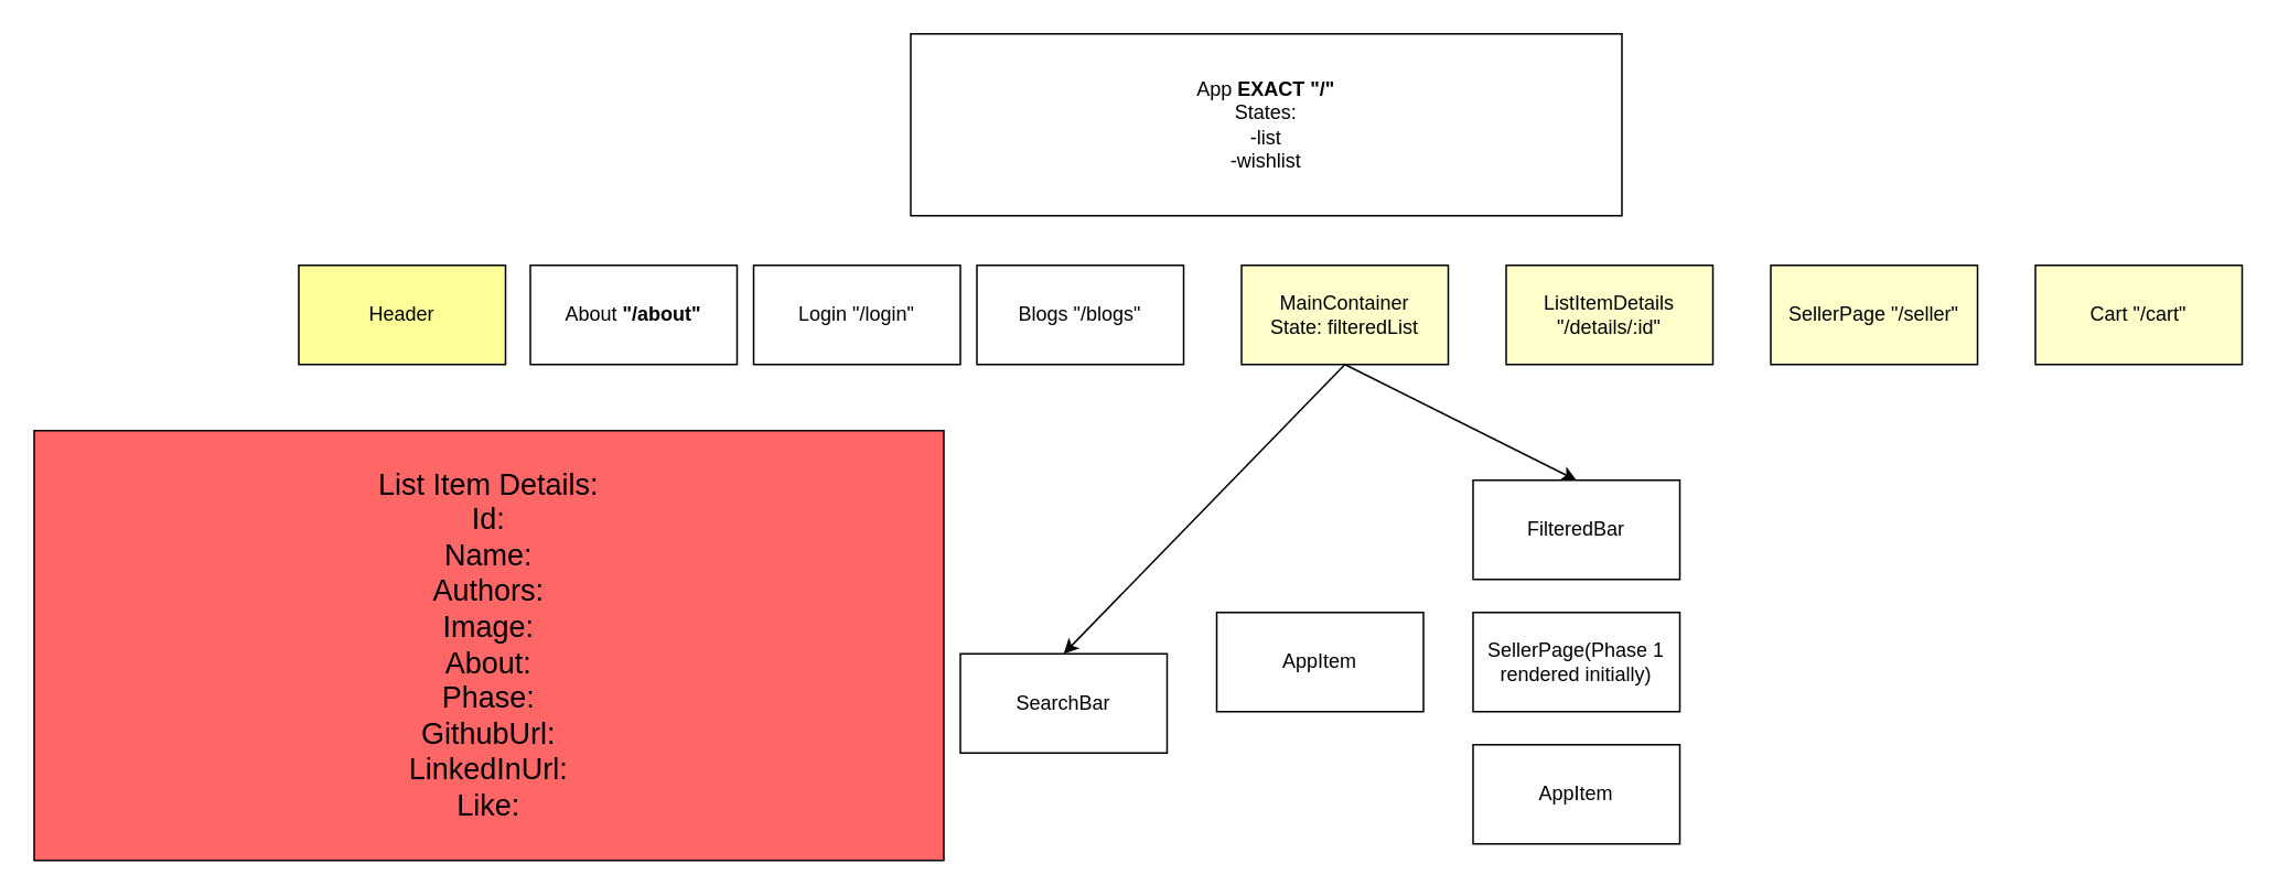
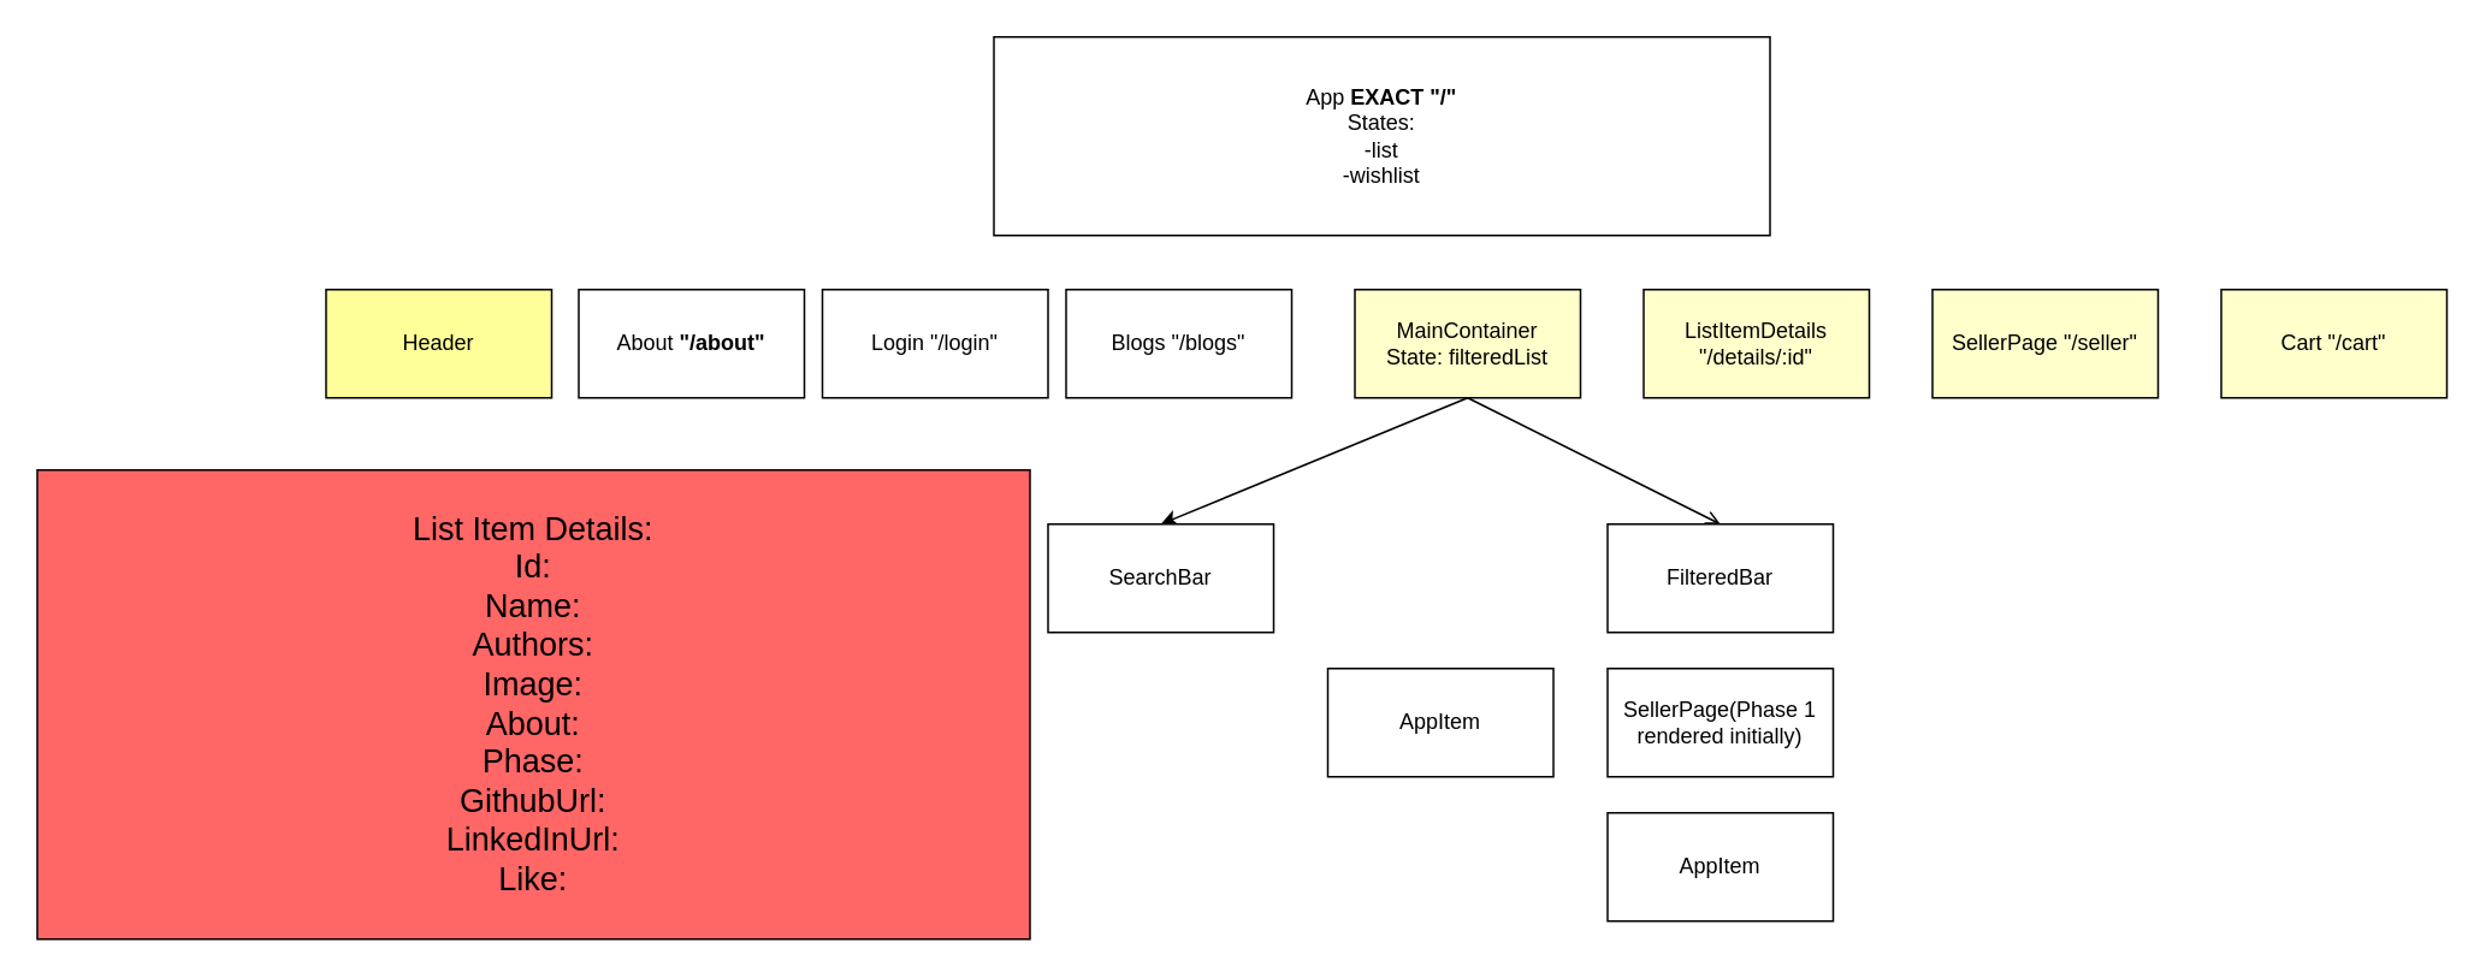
- <mxCell id="4" style="edgeStyle=none;html=1;exitX=0.5;exitY=1;exitDx=0;exitDy=0;entryX=0.5;entryY=0;entryDx=0;entryDy=0;fontColor=#000000;" parent="1" source="5" target="15" edge="1"><mxGeometry relative="1" as="geometry" /></mxCell>
+ <mxCell id="4" style="edgeStyle=none;html=1;exitX=0.5;exitY=1;exitDx=0;exitDy=0;entryX=0.5;entryY=0;entryDx=0;entryDy=0;fontColor=#000000;endArrow=open;" parent="1" source="5" target="15" edge="1"><mxGeometry relative="1" as="geometry" /></mxCell>
- <mxCell id="7" value="&lt;font color=&quot;#000000&quot;&gt;SearchBar&lt;/font&gt;" style="rounded=0;whiteSpace=wrap;html=1;fillColor=#FFFFFF;" parent="1" vertex="1"><mxGeometry x="580" y="395" width="125" height="60" as="geometry" /></mxCell>
+ <mxCell id="7" value="&lt;font color=&quot;#000000&quot;&gt;SearchBar&lt;/font&gt;" style="rounded=0;whiteSpace=wrap;html=1;fillColor=#FFFFFF;" parent="1" vertex="1"><mxGeometry x="580" y="290" width="125" height="60" as="geometry" /></mxCell>
